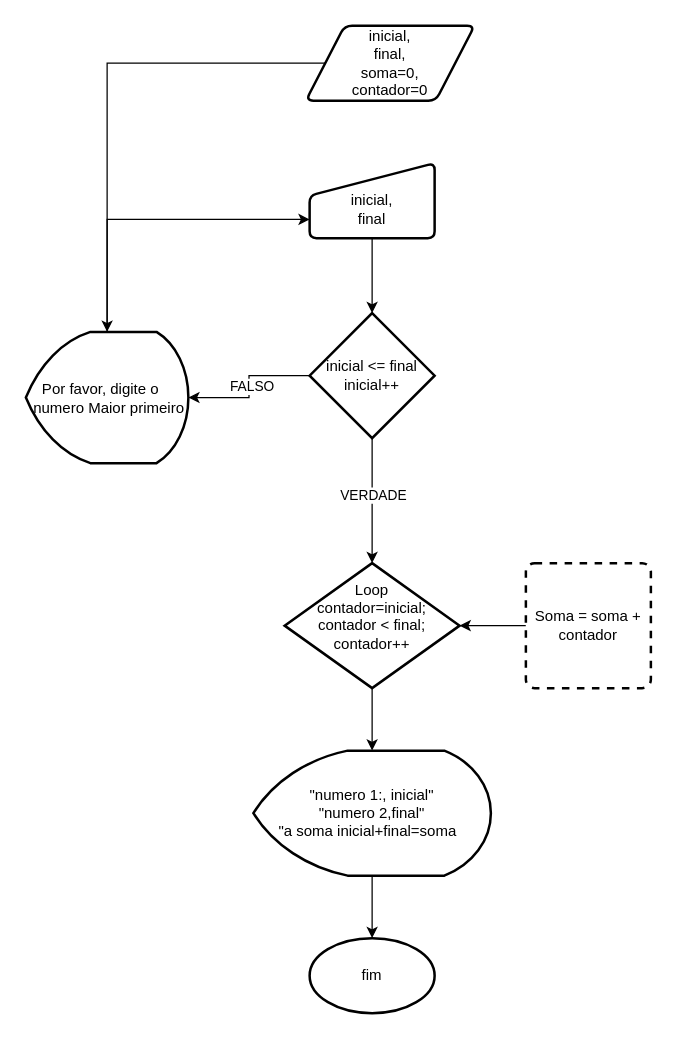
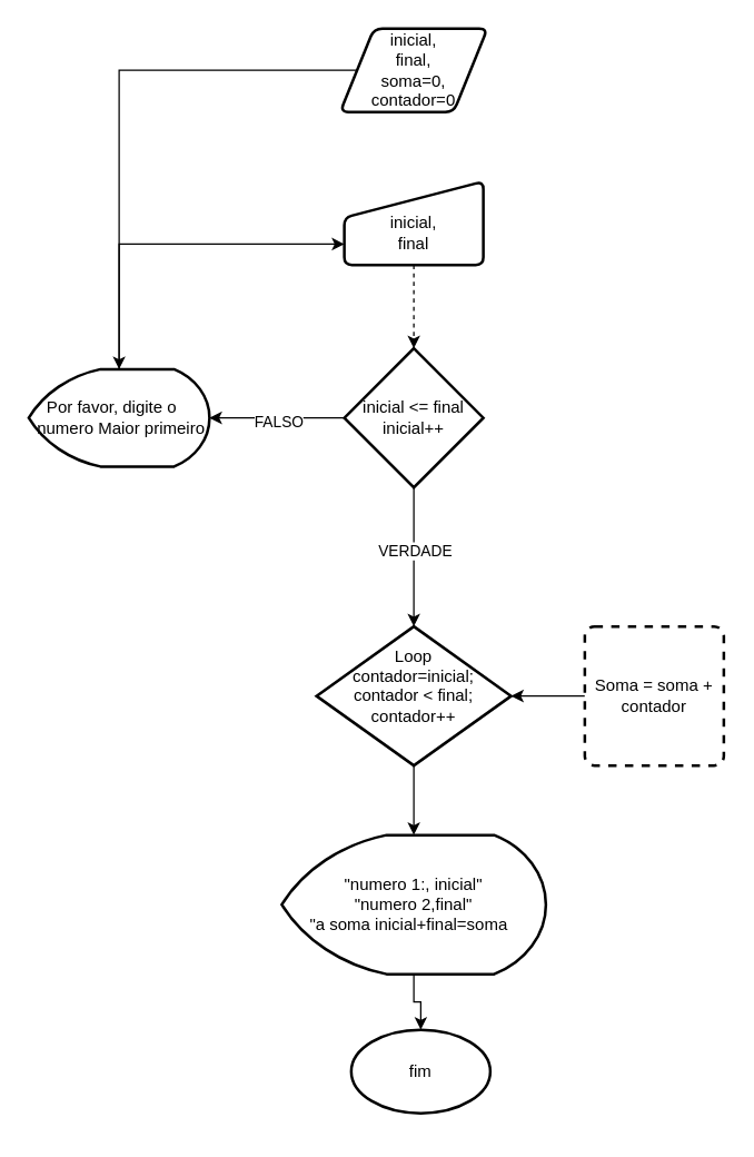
- <mxCell id="3" value="inicial,&lt;div&gt;final,&lt;/div&gt;&lt;div&gt;soma=0,&lt;/div&gt;&lt;div&gt;contador=0&lt;/div&gt;" style="shape=parallelogram;html=1;strokeWidth=2;perimeter=parallelogramPerimeter;whiteSpace=wrap;rounded=1;arcSize=12;size=0.23;" vertex="1" parent="1"><mxGeometry x="244" y="20" width="135" height="60" as="geometry" /></mxCell>
+ <mxCell id="3" value="inicial,&lt;div&gt;final,&lt;/div&gt;&lt;div&gt;soma=0,&lt;/div&gt;&lt;div&gt;contador=0&lt;/div&gt;" style="shape=parallelogram;html=1;strokeWidth=2;perimeter=parallelogramPerimeter;whiteSpace=wrap;rounded=1;arcSize=12;size=0.23;" vertex="1" parent="1"><mxGeometry x="244" y="20" width="106" height="60" as="geometry" /></mxCell>
- <mxCell id="4" value="" style="edgeStyle=orthogonalEdgeStyle;rounded=0;orthogonalLoop=1;jettySize=auto;html=1;" edge="1" parent="1" source="5" target="10"><mxGeometry relative="1" as="geometry" /></mxCell>
+ <mxCell id="4" value="" style="edgeStyle=orthogonalEdgeStyle;rounded=0;orthogonalLoop=1;jettySize=auto;html=1;dashed=1;" edge="1" parent="1" source="5" target="10"><mxGeometry relative="1" as="geometry" /></mxCell>
- <mxCell id="14" value="Por favor, digite o&amp;nbsp; &amp;nbsp; &amp;nbsp;numero Maior primeiro" style="strokeWidth=2;html=1;shape=mxgraph.flowchart.display;whiteSpace=wrap;" vertex="1" parent="1"><mxGeometry x="20" y="265" width="130" height="105" as="geometry" /></mxCell>
+ <mxCell id="14" value="Por favor, digite o&amp;nbsp; &amp;nbsp; &amp;nbsp;numero Maior primeiro" style="strokeWidth=2;html=1;shape=mxgraph.flowchart.display;whiteSpace=wrap;" vertex="1" parent="1"><mxGeometry x="20" y="265" width="130" height="70" as="geometry" /></mxCell>
- <mxCell id="19" value="fim" style="strokeWidth=2;html=1;shape=mxgraph.flowchart.start_1;whiteSpace=wrap;" vertex="1" parent="1"><mxGeometry x="247" y="750" width="100" height="60" as="geometry" /></mxCell>
+ <mxCell id="19" value="fim" style="strokeWidth=2;html=1;shape=mxgraph.flowchart.start_1;whiteSpace=wrap;" vertex="1" parent="1"><mxGeometry x="252" y="740" width="100" height="60" as="geometry" /></mxCell>
